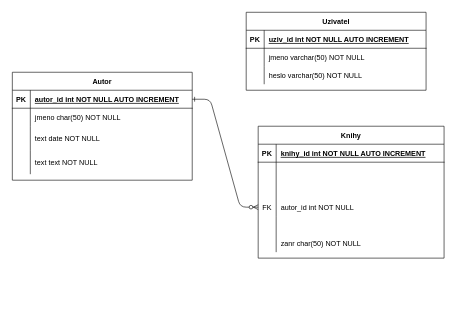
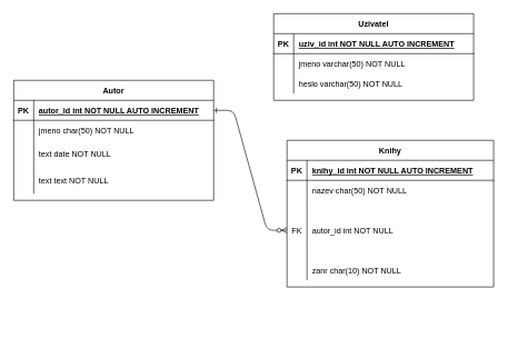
+ <mxCell id="18" value="nazev char(50) NOT NULL" style="shape=partialRectangle;overflow=hidden;connectable=0;fillColor=none;top=0;left=0;bottom=0;right=0;align=left;spacingLeft=6;" parent="16" vertex="1"><mxGeometry x="30" width="280" height="30" as="geometry"><mxRectangle width="280" height="30" as="alternateBounds" /></mxGeometry></mxCell>
- <mxCell id="28" value="zanr char(50) NOT NULL" style="shape=partialRectangle;overflow=hidden;connectable=0;fillColor=none;top=0;left=0;bottom=0;right=0;align=left;spacingLeft=6;" parent="26" vertex="1"><mxGeometry x="30" width="280" height="30" as="geometry"><mxRectangle width="280" height="30" as="alternateBounds" /></mxGeometry></mxCell>
+ <mxCell id="28" value="zanr char(10) NOT NULL" style="shape=partialRectangle;overflow=hidden;connectable=0;fillColor=none;top=0;left=0;bottom=0;right=0;align=left;spacingLeft=6;" parent="26" vertex="1"><mxGeometry x="30" width="280" height="30" as="geometry"><mxRectangle width="280" height="30" as="alternateBounds" /></mxGeometry></mxCell>
